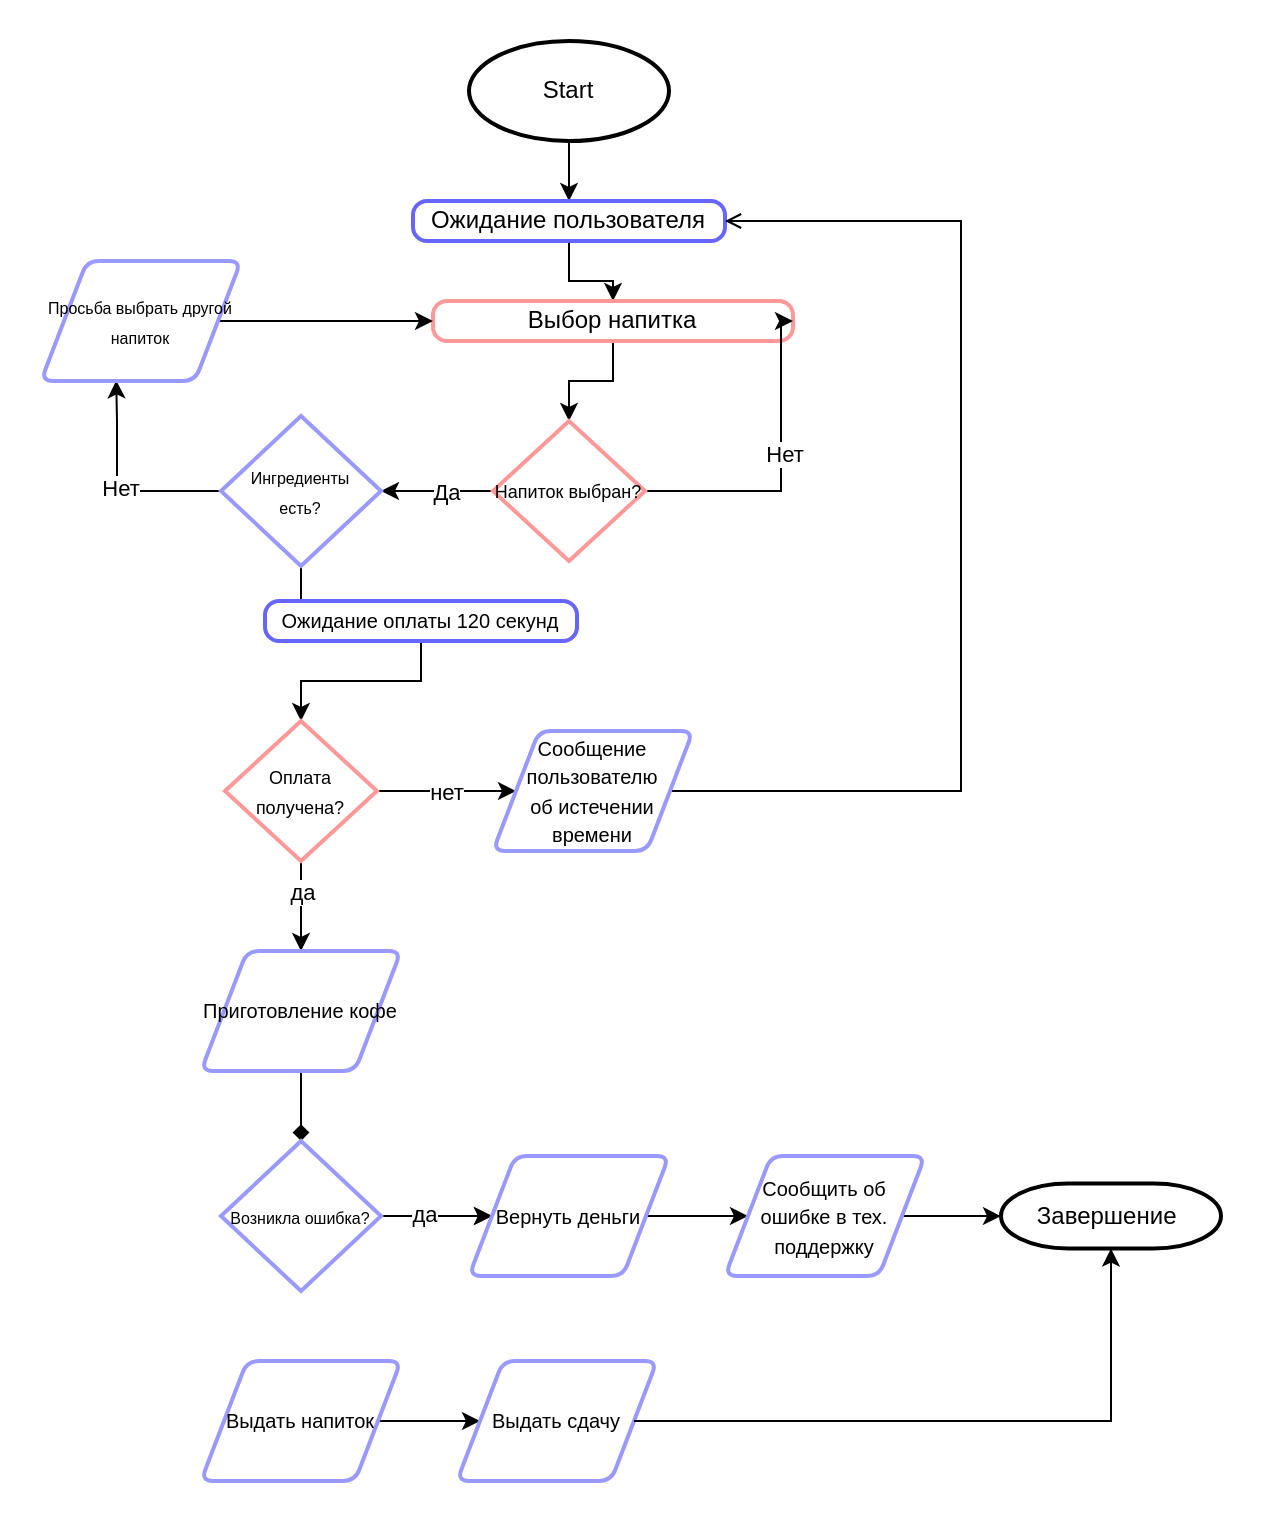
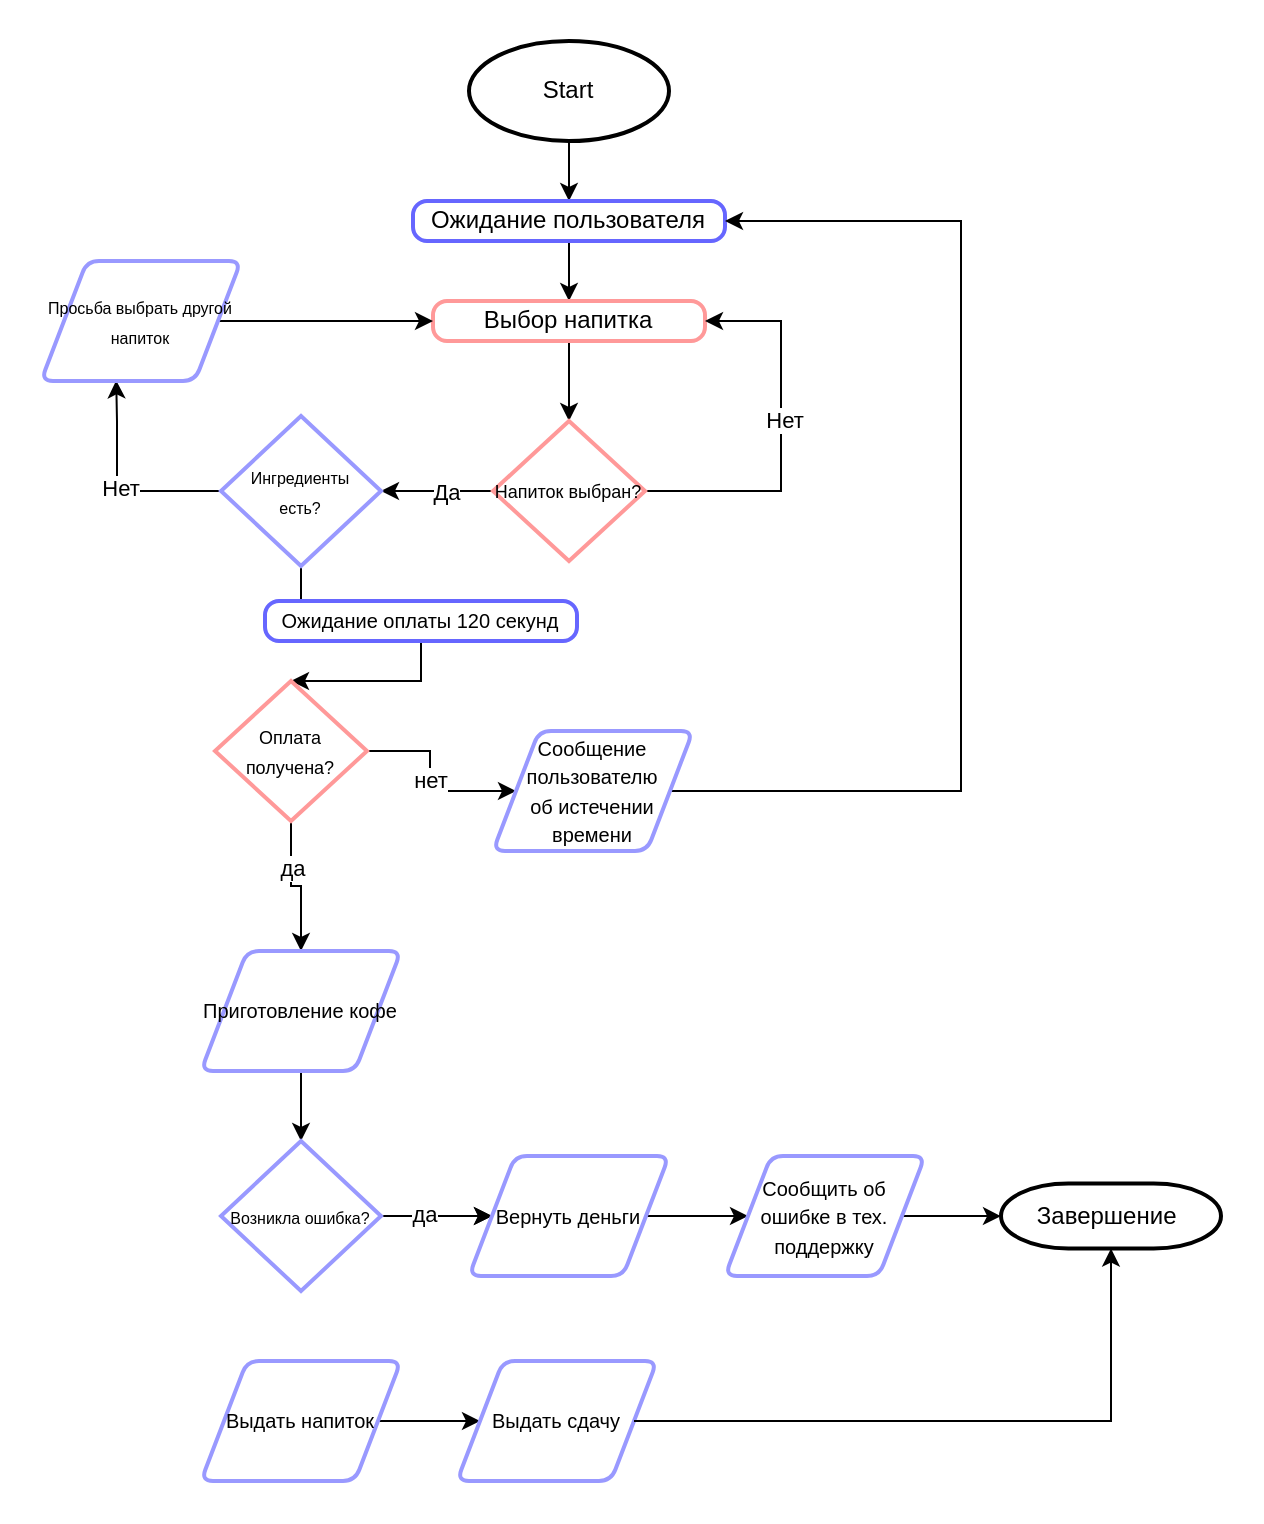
- <mxCell id="27" style="edgeStyle=orthogonalEdgeStyle;rounded=0;orthogonalLoop=1;jettySize=auto;html=1;entryX=1;entryY=0.5;entryDx=0;entryDy=0;endArrow=open;" edge="1" parent="1" source="28" target="5"><mxGeometry relative="1" as="geometry"><Array as="points"><mxPoint x="480" y="395" /><mxPoint x="480" y="110" /></Array></mxGeometry></mxCell>
+ <mxCell id="27" style="edgeStyle=orthogonalEdgeStyle;rounded=0;orthogonalLoop=1;jettySize=auto;html=1;entryX=1;entryY=0.5;entryDx=0;entryDy=0;" edge="1" parent="1" source="28" target="5"><mxGeometry relative="1" as="geometry"><Array as="points"><mxPoint x="480" y="395" /><mxPoint x="480" y="110" /></Array></mxGeometry></mxCell>
- <mxCell id="7" value="Выбор напитка" style="rounded=1;whiteSpace=wrap;html=1;absoluteArcSize=1;arcSize=14;strokeWidth=2;strokeColor=#FF9999;" vertex="1" parent="1"><mxGeometry x="216" y="150" width="180" height="20" as="geometry" /></mxCell>
+ <mxCell id="7" value="Выбор напитка" style="rounded=1;whiteSpace=wrap;html=1;absoluteArcSize=1;arcSize=14;strokeWidth=2;strokeColor=#FF9999;" vertex="1" parent="1"><mxGeometry x="216" y="150" width="136" height="20" as="geometry" /></mxCell>
- <mxCell id="24" value="&lt;font style=&quot;font-size: 9px;&quot;&gt;Оплата получена?&lt;/font&gt;" style="strokeWidth=2;html=1;shape=mxgraph.flowchart.decision;whiteSpace=wrap;strokeColor=#FF9999;" vertex="1" parent="1"><mxGeometry x="112" y="360" width="76" height="70" as="geometry" /></mxCell>
+ <mxCell id="24" value="&lt;font style=&quot;font-size: 9px;&quot;&gt;Оплата получена?&lt;/font&gt;" style="strokeWidth=2;html=1;shape=mxgraph.flowchart.decision;whiteSpace=wrap;strokeColor=#FF9999;" vertex="1" parent="1"><mxGeometry x="107" y="340" width="76" height="70" as="geometry" /></mxCell>
- <mxCell id="25" value="" style="edgeStyle=orthogonalEdgeStyle;rounded=0;orthogonalLoop=1;jettySize=auto;html=1;endArrow=diamond;" edge="1" parent="1" source="26" target="32"><mxGeometry relative="1" as="geometry" /></mxCell>
+ <mxCell id="25" value="" style="edgeStyle=orthogonalEdgeStyle;rounded=0;orthogonalLoop=1;jettySize=auto;html=1;" edge="1" parent="1" source="26" target="32"><mxGeometry relative="1" as="geometry" /></mxCell>
